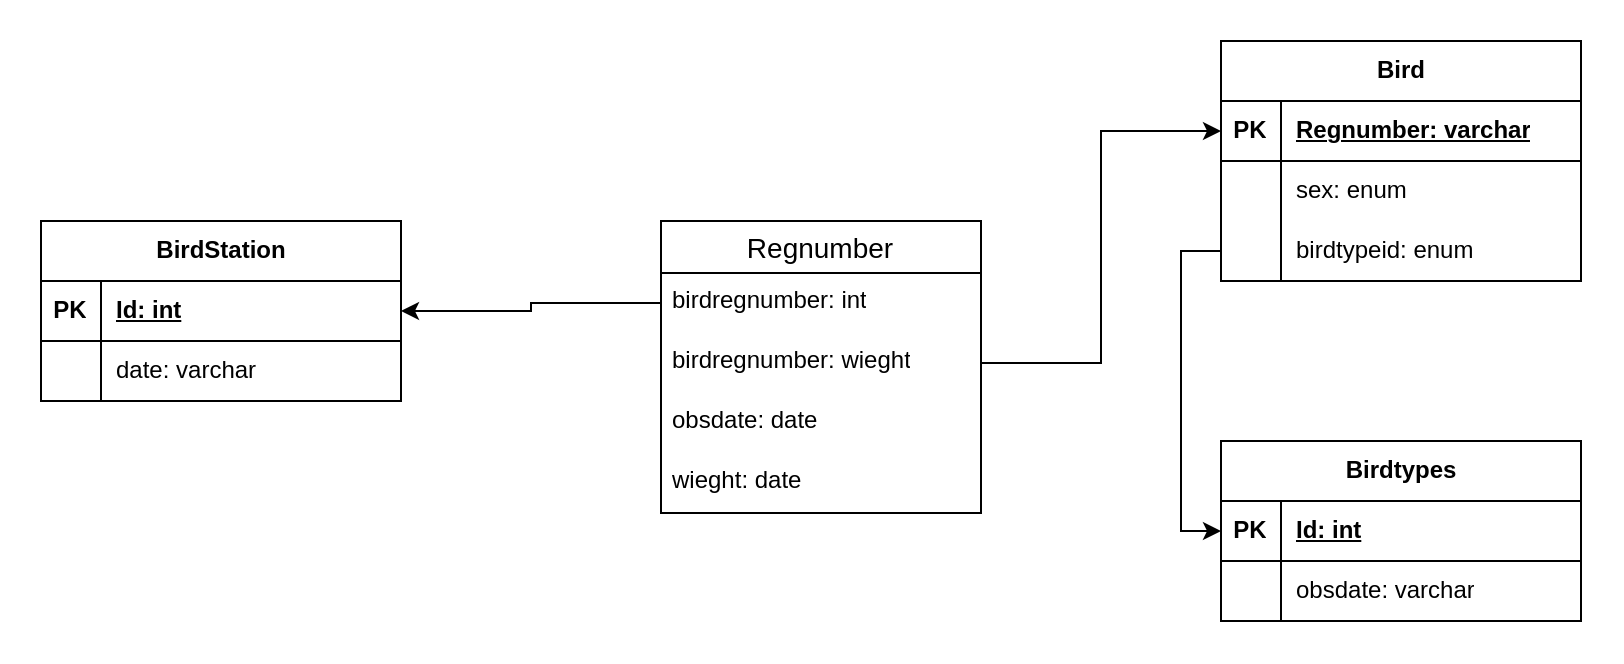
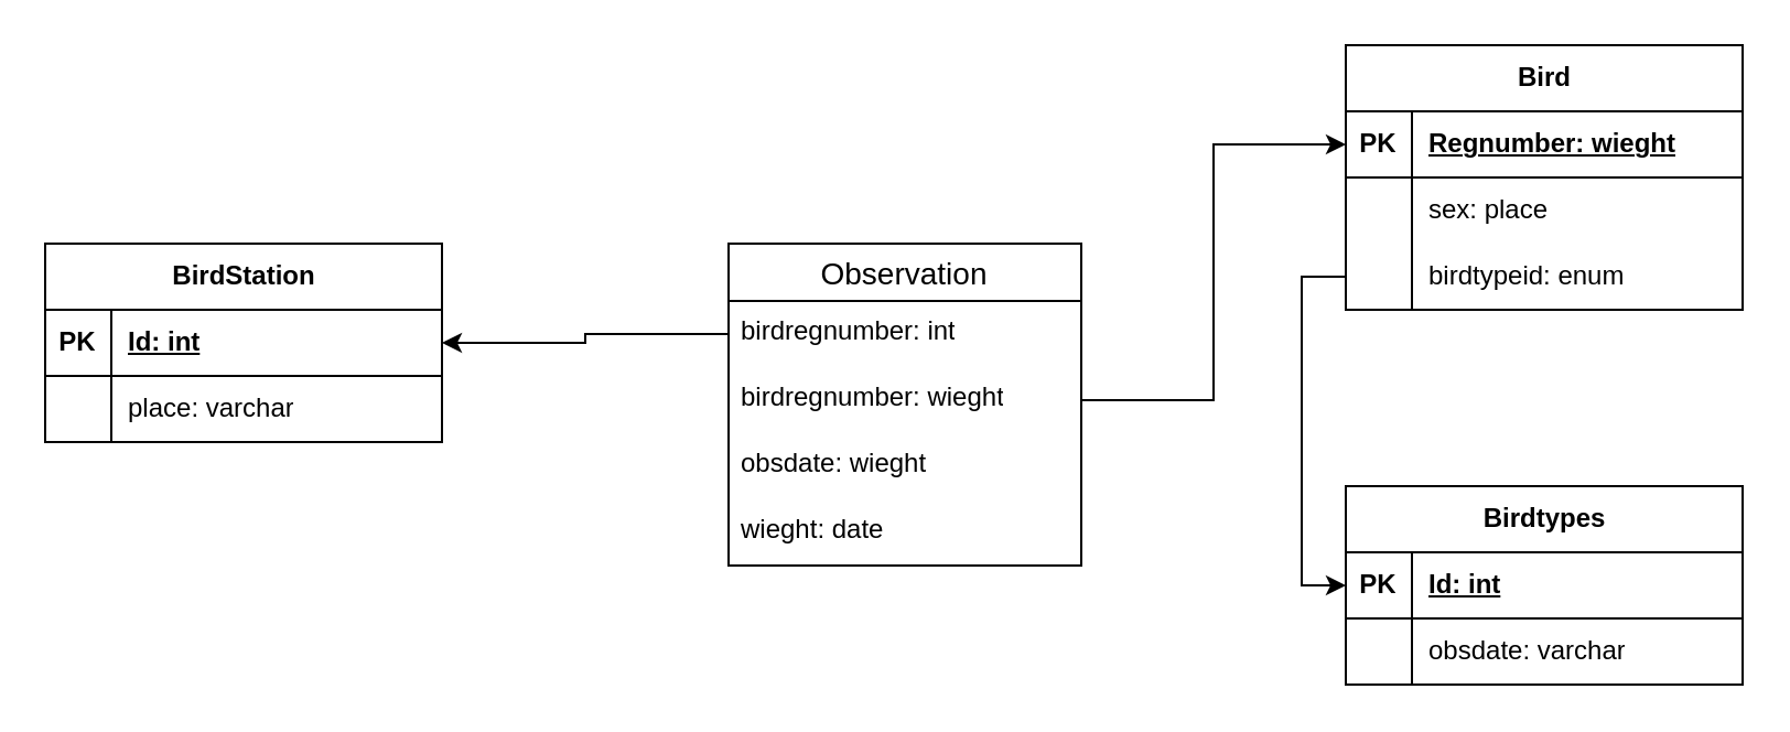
- <mxCell id="12" value="Regnumber: varchar" style="shape=partialRectangle;connectable=0;fillColor=none;top=0;left=0;bottom=0;right=0;align=left;spacingLeft=6;fontStyle=5;overflow=hidden;whiteSpace=wrap;html=1;" vertex="1" parent="10"><mxGeometry x="30" width="150" height="30" as="geometry"><mxRectangle width="150" height="30" as="alternateBounds" /></mxGeometry></mxCell>
+ <mxCell id="12" value="Regnumber: wieght" style="shape=partialRectangle;connectable=0;fillColor=none;top=0;left=0;bottom=0;right=0;align=left;spacingLeft=6;fontStyle=5;overflow=hidden;whiteSpace=wrap;html=1;" vertex="1" parent="10"><mxGeometry x="30" width="150" height="30" as="geometry"><mxRectangle width="150" height="30" as="alternateBounds" /></mxGeometry></mxCell>
- <mxCell id="15" value="sex: enum" style="shape=partialRectangle;connectable=0;fillColor=none;top=0;left=0;bottom=0;right=0;align=left;spacingLeft=6;overflow=hidden;whiteSpace=wrap;html=1;" vertex="1" parent="13"><mxGeometry x="30" width="150" height="30" as="geometry"><mxRectangle width="150" height="30" as="alternateBounds" /></mxGeometry></mxCell>
+ <mxCell id="15" value="sex: place" style="shape=partialRectangle;connectable=0;fillColor=none;top=0;left=0;bottom=0;right=0;align=left;spacingLeft=6;overflow=hidden;whiteSpace=wrap;html=1;" vertex="1" parent="13"><mxGeometry x="30" width="150" height="30" as="geometry"><mxRectangle width="150" height="30" as="alternateBounds" /></mxGeometry></mxCell>
- <mxCell id="26" value="Regnumber" style="swimlane;fontStyle=0;childLayout=stackLayout;horizontal=1;startSize=26;horizontalStack=0;resizeParent=1;resizeParentMax=0;resizeLast=0;collapsible=1;marginBottom=0;align=center;fontSize=14;" vertex="1" parent="1"><mxGeometry x="330" y="110" width="160" height="146" as="geometry" /></mxCell>
+ <mxCell id="26" value="Observation" style="swimlane;fontStyle=0;childLayout=stackLayout;horizontal=1;startSize=26;horizontalStack=0;resizeParent=1;resizeParentMax=0;resizeLast=0;collapsible=1;marginBottom=0;align=center;fontSize=14;" vertex="1" parent="1"><mxGeometry x="330" y="110" width="160" height="146" as="geometry" /></mxCell>
- <mxCell id="8" value="date: varchar" style="shape=partialRectangle;connectable=0;fillColor=none;top=0;left=0;bottom=0;right=0;align=left;spacingLeft=6;overflow=hidden;whiteSpace=wrap;html=1;" vertex="1" parent="6"><mxGeometry x="30" width="150" height="30" as="geometry"><mxRectangle width="150" height="30" as="alternateBounds" /></mxGeometry></mxCell>
+ <mxCell id="8" value="place: varchar" style="shape=partialRectangle;connectable=0;fillColor=none;top=0;left=0;bottom=0;right=0;align=left;spacingLeft=6;overflow=hidden;whiteSpace=wrap;html=1;" vertex="1" parent="6"><mxGeometry x="30" width="150" height="30" as="geometry"><mxRectangle width="150" height="30" as="alternateBounds" /></mxGeometry></mxCell>
- <mxCell id="29" value="obsdate: date" style="text;strokeColor=none;fillColor=none;spacingLeft=4;spacingRight=4;overflow=hidden;rotatable=0;points=[[0,0.5],[1,0.5]];portConstraint=eastwest;fontSize=12;whiteSpace=wrap;html=1;" vertex="1" parent="26"><mxGeometry y="86" width="160" height="30" as="geometry" /></mxCell>
+ <mxCell id="29" value="obsdate: wieght" style="text;strokeColor=none;fillColor=none;spacingLeft=4;spacingRight=4;overflow=hidden;rotatable=0;points=[[0,0.5],[1,0.5]];portConstraint=eastwest;fontSize=12;whiteSpace=wrap;html=1;" vertex="1" parent="26"><mxGeometry y="86" width="160" height="30" as="geometry" /></mxCell>
